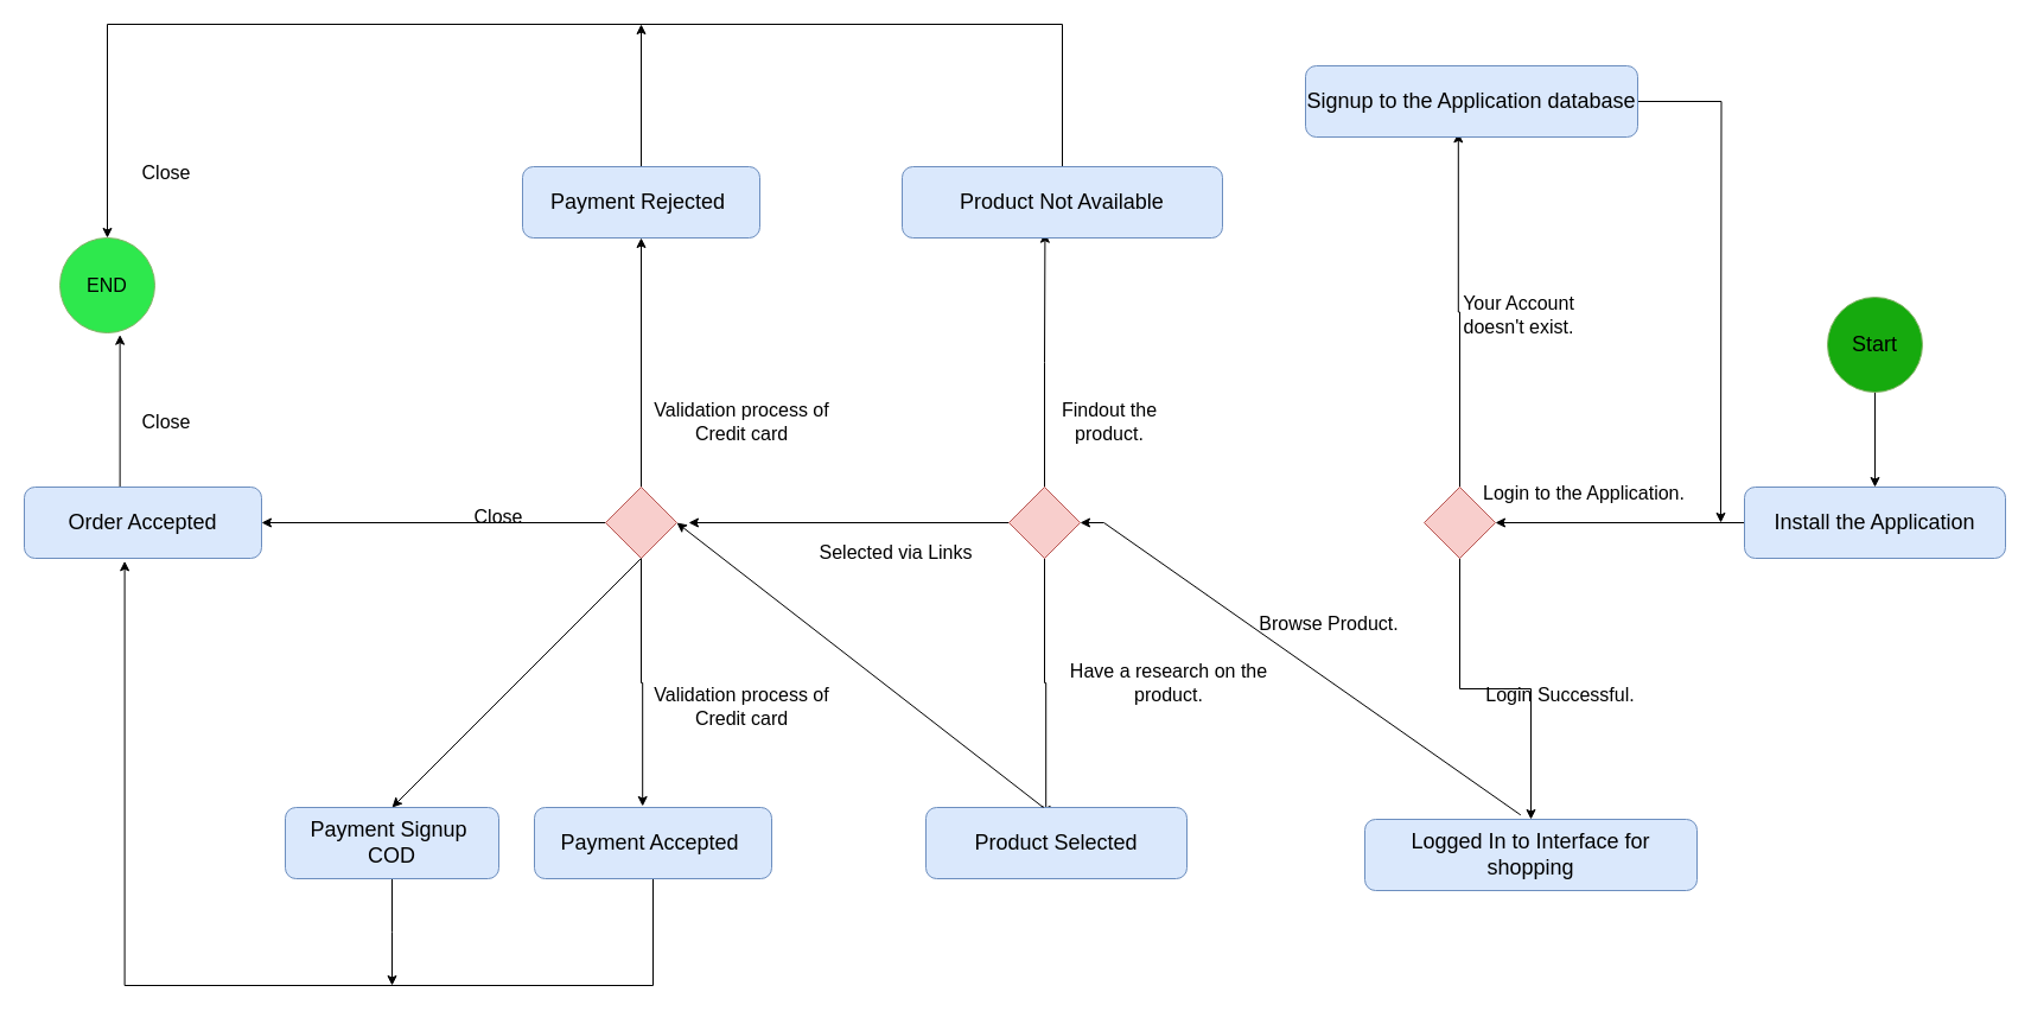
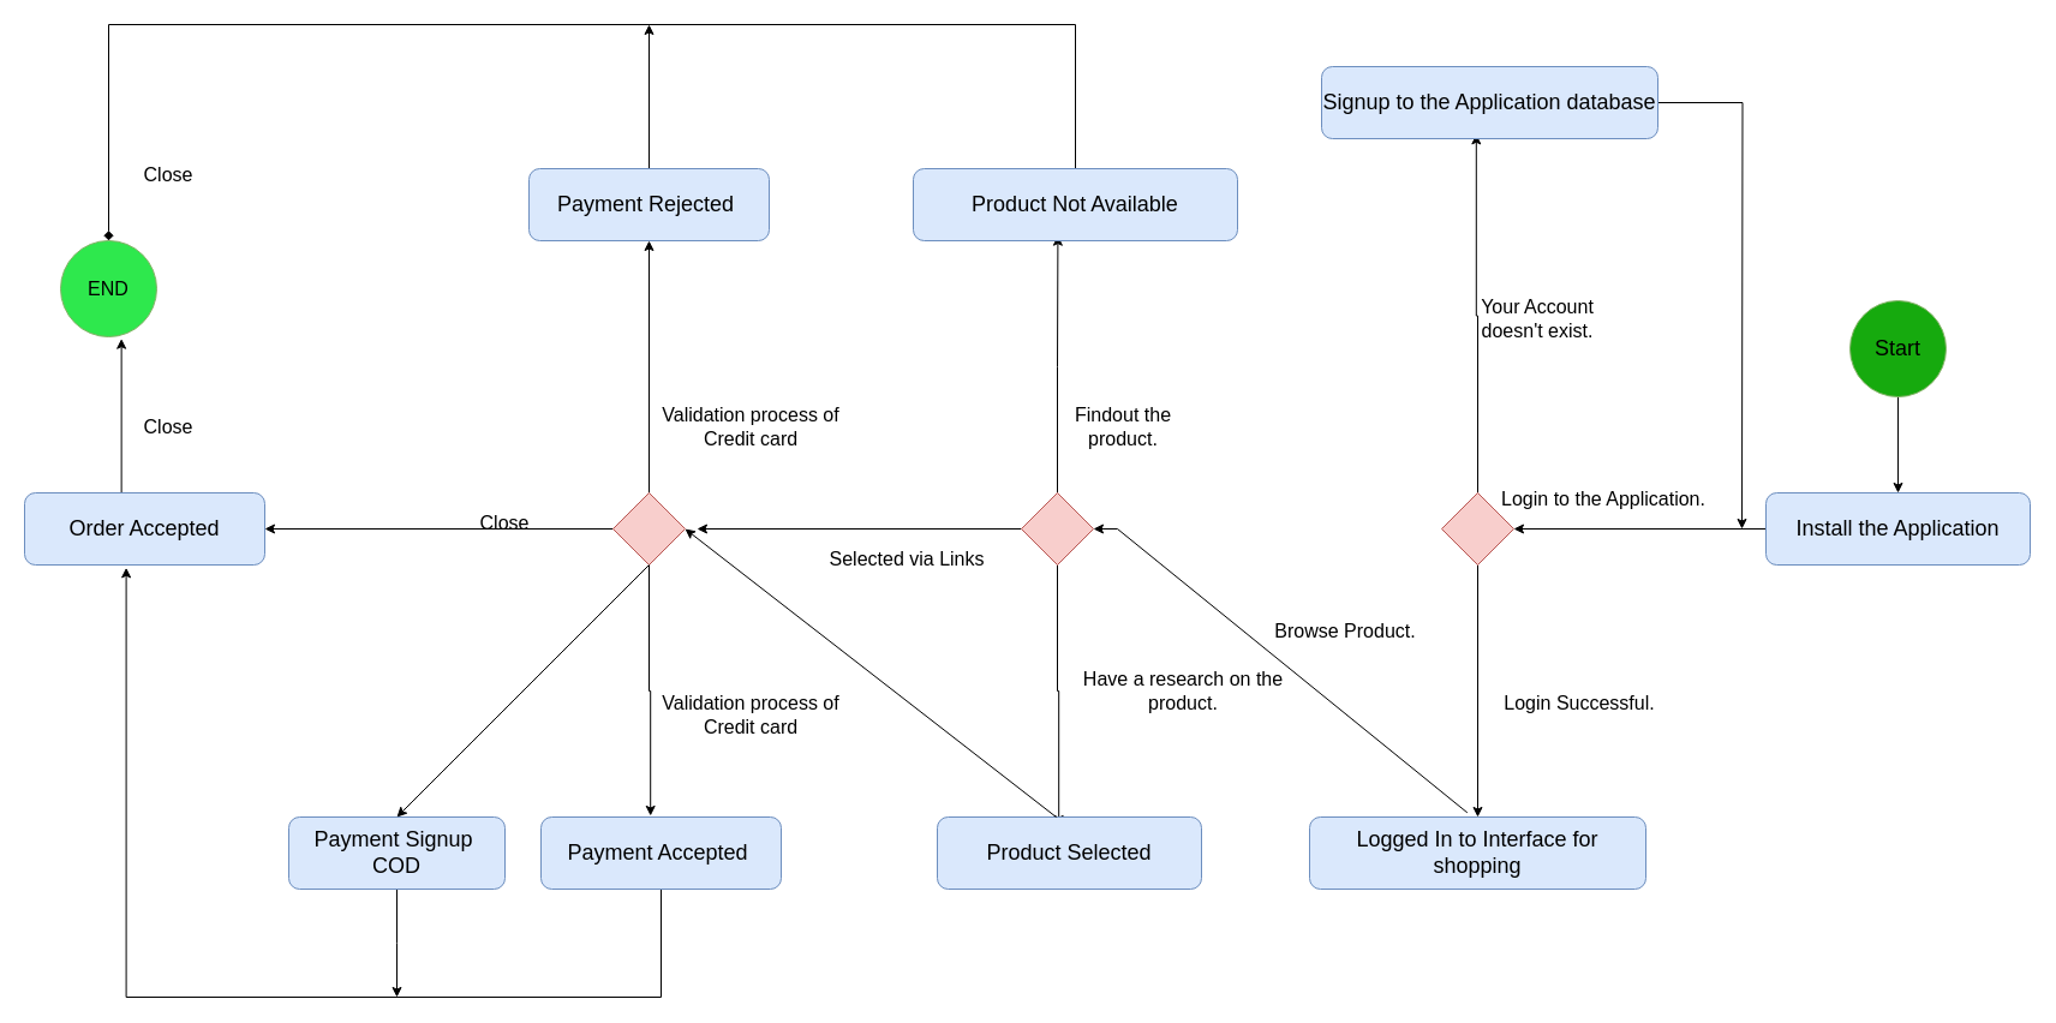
- <mxCell id="22" style="edgeStyle=orthogonalEdgeStyle;rounded=0;orthogonalLoop=1;jettySize=auto;html=1;entryX=0.5;entryY=0;entryDx=0;entryDy=0;" edge="1" parent="1" source="23" target="24"><mxGeometry relative="1" as="geometry"><Array as="points"><mxPoint x="895" y="20" /><mxPoint x="90" y="20" /></Array></mxGeometry></mxCell>
+ <mxCell id="22" style="edgeStyle=orthogonalEdgeStyle;rounded=0;orthogonalLoop=1;jettySize=auto;html=1;entryX=0.5;entryY=0;entryDx=0;entryDy=0;endArrow=diamond;" edge="1" parent="1" source="23" target="24"><mxGeometry relative="1" as="geometry"><Array as="points"><mxPoint x="895" y="20" /><mxPoint x="90" y="20" /></Array></mxGeometry></mxCell>
- <mxCell id="10" value="&lt;font style=&quot;font-size: 18px;&quot;&gt;Logged In to Interface for shopping&lt;/font&gt;" style="rounded=1;whiteSpace=wrap;html=1;fillColor=#dae8fc;strokeColor=#6c8ebf;" vertex="1" parent="1"><mxGeometry x="1150" y="690" width="280" height="60" as="geometry" /></mxCell>
+ <mxCell id="10" value="&lt;font style=&quot;font-size: 18px;&quot;&gt;Logged In to Interface for shopping&lt;/font&gt;" style="rounded=1;whiteSpace=wrap;html=1;fillColor=#dae8fc;strokeColor=#6c8ebf;" vertex="1" parent="1"><mxGeometry x="1090" y="680" width="280" height="60" as="geometry" /></mxCell>
